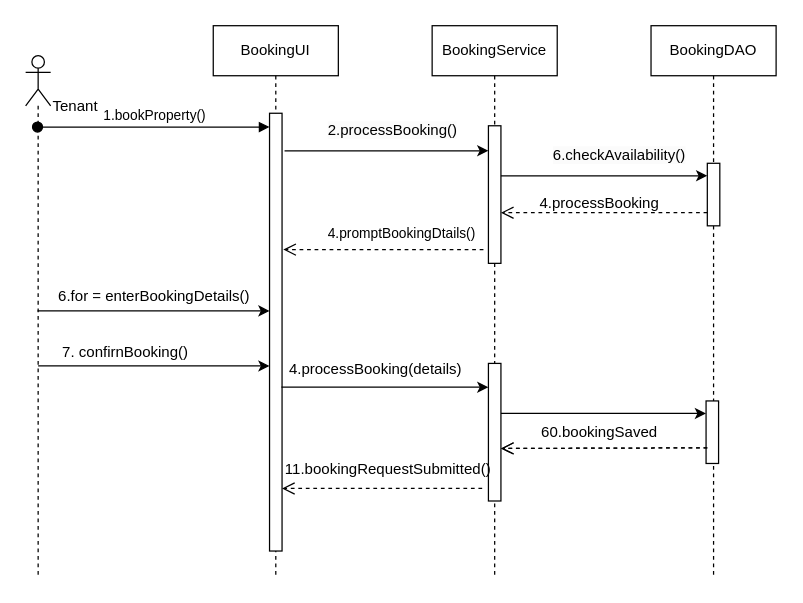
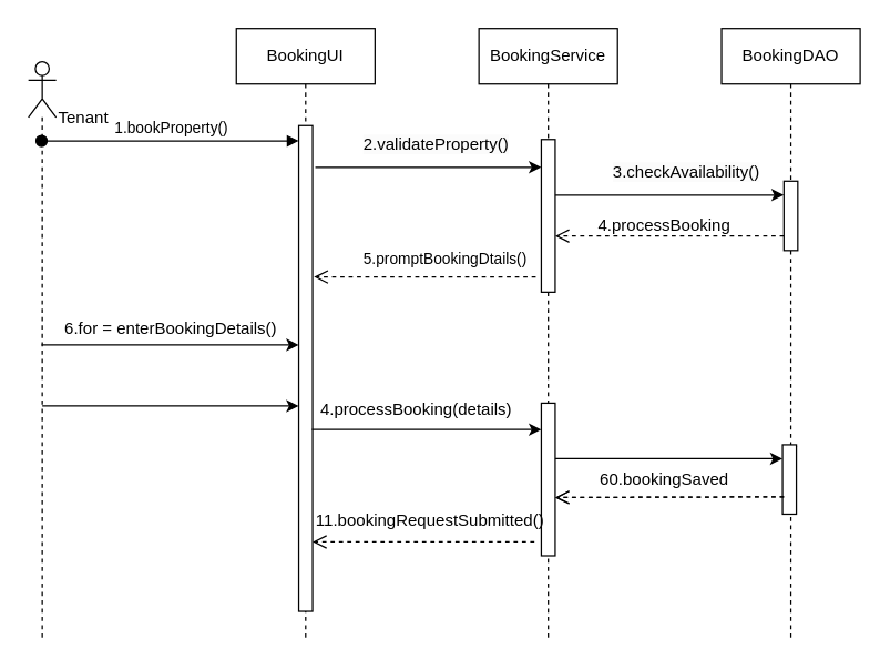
- <mxCell id="19" value="&lt;span style=&quot;color: rgb(0, 0, 0); font-family: Helvetica; font-size: 12px; font-style: normal; font-variant-ligatures: normal; font-variant-caps: normal; font-weight: 400; letter-spacing: normal; orphans: 2; text-align: center; text-indent: 0px; text-transform: none; widows: 2; word-spacing: 0px; -webkit-text-stroke-width: 0px; white-space: normal; background-color: rgb(251, 251, 251); text-decoration-thickness: initial; text-decoration-style: initial; text-decoration-color: initial; float: none; display: inline !important;&quot;&gt;2.processBooking()&lt;/span&gt;" style="text;whiteSpace=wrap;html=1;" vertex="1" parent="1"><mxGeometry x="260" y="90" width="120" height="20" as="geometry" /></mxCell>
+ <mxCell id="19" value="&lt;span style=&quot;color: rgb(0, 0, 0); font-family: Helvetica; font-size: 12px; font-style: normal; font-variant-ligatures: normal; font-variant-caps: normal; font-weight: 400; letter-spacing: normal; orphans: 2; text-align: center; text-indent: 0px; text-transform: none; widows: 2; word-spacing: 0px; -webkit-text-stroke-width: 0px; white-space: normal; background-color: rgb(251, 251, 251); text-decoration-thickness: initial; text-decoration-style: initial; text-decoration-color: initial; float: none; display: inline !important;&quot;&gt;2.validateProperty()&lt;/span&gt;" style="text;whiteSpace=wrap;html=1;" vertex="1" parent="1"><mxGeometry x="260" y="90" width="120" height="20" as="geometry" /></mxCell>
- <mxCell id="21" value="&lt;span style=&quot;color: rgb(0, 0, 0); font-family: Helvetica; font-size: 12px; font-style: normal; font-variant-ligatures: normal; font-variant-caps: normal; font-weight: 400; letter-spacing: normal; orphans: 2; text-align: center; text-indent: 0px; text-transform: none; widows: 2; word-spacing: 0px; -webkit-text-stroke-width: 0px; white-space: normal; background-color: rgb(251, 251, 251); text-decoration-thickness: initial; text-decoration-style: initial; text-decoration-color: initial; float: none; display: inline !important;&quot;&gt;6.checkAvailability()&lt;/span&gt;" style="text;whiteSpace=wrap;html=1;" vertex="1" parent="1"><mxGeometry x="440" y="110" width="140" height="40" as="geometry" /></mxCell>
+ <mxCell id="21" value="&lt;span style=&quot;color: rgb(0, 0, 0); font-family: Helvetica; font-size: 12px; font-style: normal; font-variant-ligatures: normal; font-variant-caps: normal; font-weight: 400; letter-spacing: normal; orphans: 2; text-align: center; text-indent: 0px; text-transform: none; widows: 2; word-spacing: 0px; -webkit-text-stroke-width: 0px; white-space: normal; background-color: rgb(251, 251, 251); text-decoration-thickness: initial; text-decoration-style: initial; text-decoration-color: initial; float: none; display: inline !important;&quot;&gt;3.checkAvailability()&lt;/span&gt;" style="text;whiteSpace=wrap;html=1;" vertex="1" parent="1"><mxGeometry x="440" y="110" width="140" height="40" as="geometry" /></mxCell>
- <mxCell id="24" value="&lt;span style=&quot;color: rgb(0, 0, 0); font-family: Helvetica; font-size: 11px; font-style: normal; font-variant-ligatures: normal; font-variant-caps: normal; font-weight: 400; letter-spacing: normal; orphans: 2; text-align: center; text-indent: 0px; text-transform: none; widows: 2; word-spacing: 0px; -webkit-text-stroke-width: 0px; white-space: nowrap; background-color: rgb(255, 255, 255); text-decoration-thickness: initial; text-decoration-style: initial; text-decoration-color: initial; float: none; display: inline !important;&quot;&gt;4.promptBookingDtails()&lt;/span&gt;" style="text;whiteSpace=wrap;html=1;" vertex="1" parent="1"><mxGeometry x="260" y="172" width="150" height="40" as="geometry" /></mxCell>
+ <mxCell id="24" value="&lt;span style=&quot;color: rgb(0, 0, 0); font-family: Helvetica; font-size: 11px; font-style: normal; font-variant-ligatures: normal; font-variant-caps: normal; font-weight: 400; letter-spacing: normal; orphans: 2; text-align: center; text-indent: 0px; text-transform: none; widows: 2; word-spacing: 0px; -webkit-text-stroke-width: 0px; white-space: nowrap; background-color: rgb(255, 255, 255); text-decoration-thickness: initial; text-decoration-style: initial; text-decoration-color: initial; float: none; display: inline !important;&quot;&gt;5.promptBookingDtails()&lt;/span&gt;" style="text;whiteSpace=wrap;html=1;" vertex="1" parent="1"><mxGeometry x="260" y="172" width="150" height="40" as="geometry" /></mxCell>
- <mxCell id="12" value="7. confirnBooking()" style="text;html=1;align=center;verticalAlign=middle;whiteSpace=wrap;rounded=0;" vertex="1" parent="1"><mxGeometry x="45" y="270" width="110" height="22" as="geometry" /></mxCell>
